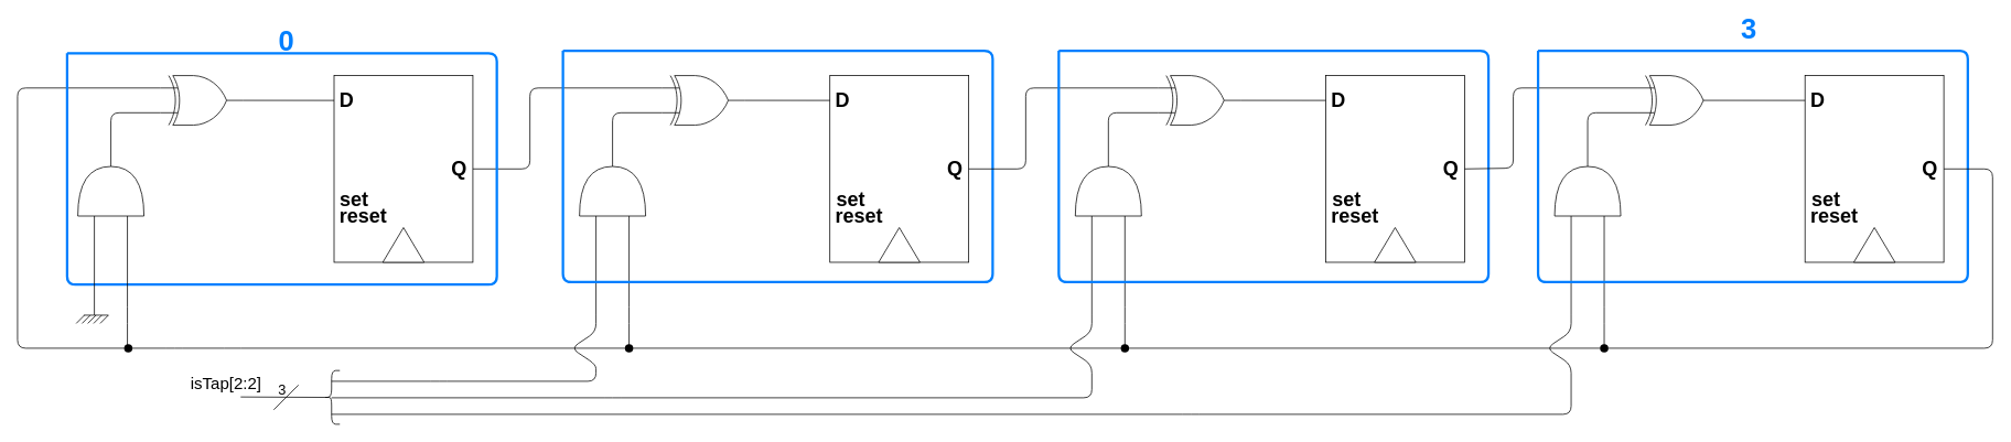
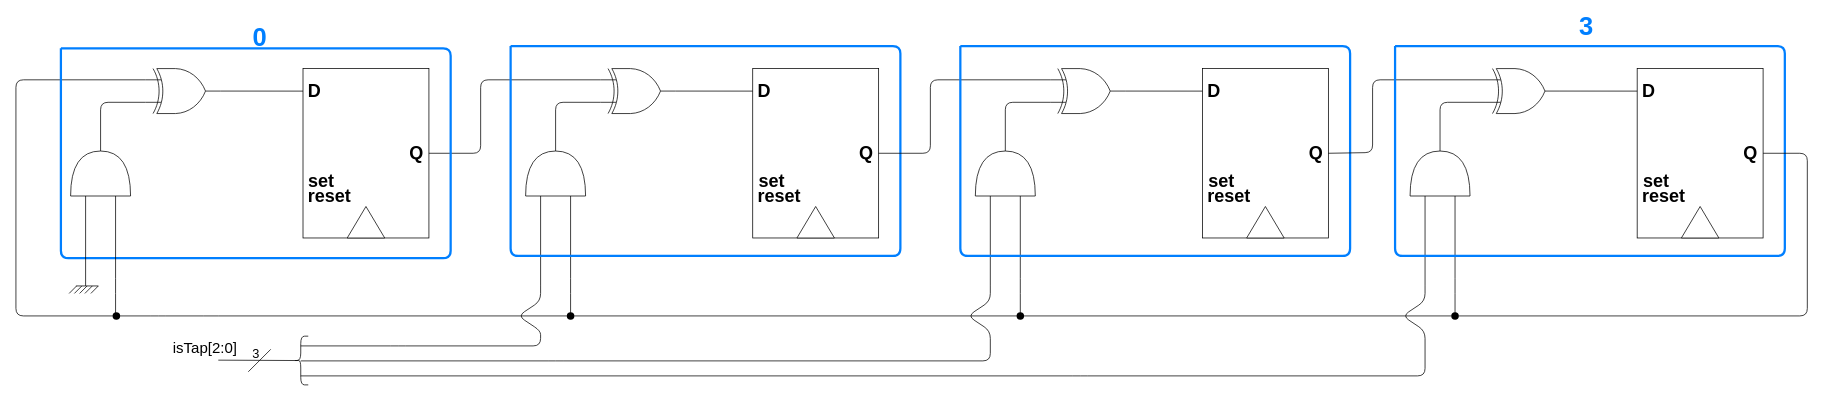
- <mxCell id="65" value="&lt;font style=&quot;font-size: 20px&quot;&gt;isTap[2:2]&lt;/font&gt;" style="text;html=1;align=center;verticalAlign=middle;resizable=0;points=[];autosize=1;" parent="1" vertex="1"><mxGeometry x="222" y="453" width="100" height="20" as="geometry" /></mxCell>
+ <mxCell id="65" value="&lt;font style=&quot;font-size: 20px&quot;&gt;isTap[2:0]&lt;/font&gt;" style="text;html=1;align=center;verticalAlign=middle;resizable=0;points=[];autosize=1;" parent="1" vertex="1"><mxGeometry x="222" y="453" width="100" height="20" as="geometry" /></mxCell>
